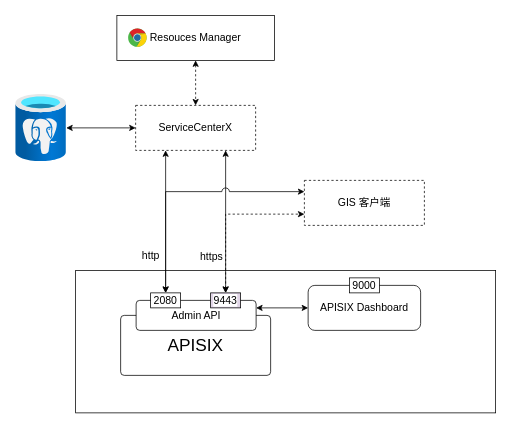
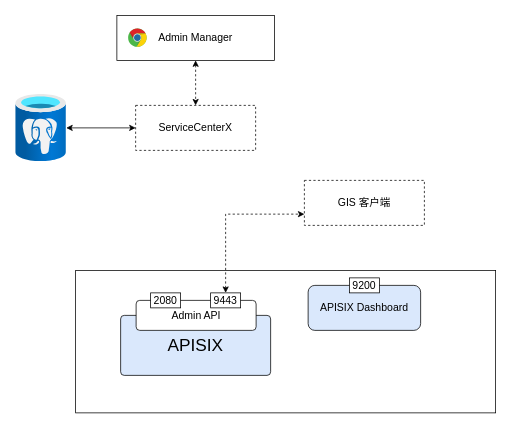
- <mxCell id="13" value="&lt;font color=&quot;#000000&quot;&gt;Resouces Manager&lt;/font&gt;" style="rounded=0;whiteSpace=wrap;html=1;labelBackgroundColor=none;fontSize=14;fontColor=#0000CC;" parent="12" vertex="1"><mxGeometry width="210" height="60" as="geometry" /></mxCell>
+ <mxCell id="13" value="&lt;font color=&quot;#000000&quot;&gt;Admin Manager&lt;/font&gt;" style="rounded=0;whiteSpace=wrap;html=1;labelBackgroundColor=none;fontSize=14;fontColor=#0000CC;" parent="12" vertex="1"><mxGeometry width="210" height="60" as="geometry" /></mxCell>
- <mxCell id="4" value="http" style="edgeStyle=orthogonalEdgeStyle;rounded=0;orthogonalLoop=1;jettySize=auto;html=1;exitX=0.25;exitY=1;exitDx=0;exitDy=0;entryX=0.5;entryY=0;entryDx=0;entryDy=0;strokeWidth=1;fontSize=14;fontColor=#000000;startArrow=classic;startFill=1;strokeColor=#000000;" parent="1" source="5" target="22" edge="1"><mxGeometry x="0.474" y="-20" relative="1" as="geometry"><mxPoint as="offset" /></mxGeometry></mxCell>
- <mxCell id="7" style="edgeStyle=orthogonalEdgeStyle;rounded=0;jumpStyle=none;orthogonalLoop=1;jettySize=auto;html=1;exitX=0.5;exitY=0;exitDx=0;exitDy=0;entryX=0.75;entryY=1;entryDx=0;entryDy=0;labelBackgroundColor=none;strokeColor=#000000;strokeWidth=1;fontSize=23;fontColor=#000000;startArrow=classic;startFill=1;" parent="1" source="23" target="5" edge="1"><mxGeometry relative="1" as="geometry" /></mxCell>
- <mxCell id="8" value="https" style="edgeLabel;html=1;align=center;verticalAlign=middle;resizable=0;points=[];fontSize=14;fontColor=#000000;" parent="7" vertex="1" connectable="0"><mxGeometry x="0.068" y="2" relative="1" as="geometry"><mxPoint x="-18" y="52" as="offset" /></mxGeometry></mxCell>
- <mxCell id="24" style="edgeStyle=orthogonalEdgeStyle;rounded=0;jumpStyle=arc;jumpSize=10;orthogonalLoop=1;jettySize=auto;html=1;exitX=0.5;exitY=0;exitDx=0;exitDy=0;entryX=0;entryY=0.25;entryDx=0;entryDy=0;labelBackgroundColor=none;strokeColor=#000000;strokeWidth=1;fontSize=14;fontColor=#000000;startArrow=classic;startFill=1;" parent="1" source="22" target="9" edge="1"><mxGeometry relative="1" as="geometry" /></mxCell>
- <mxCell id="17" value="9000" style="rounded=0;whiteSpace=wrap;html=1;labelBackgroundColor=default;fontSize=14;fontColor=#000000;" parent="15" vertex="1"><mxGeometry x="55" width="40" height="20" as="geometry" /></mxCell>
+ <mxCell id="17" value="9200" style="rounded=0;whiteSpace=wrap;html=1;labelBackgroundColor=default;fontSize=14;fontColor=#000000;" parent="15" vertex="1"><mxGeometry x="55" width="40" height="20" as="geometry" /></mxCell>
- <mxCell id="23" value="9443" style="rounded=0;whiteSpace=wrap;html=1;labelBackgroundColor=default;fontSize=14;fontColor=#000000;fillColor=#e1d5e7;" parent="20" vertex="1"><mxGeometry x="99.34" width="40" height="20" as="geometry" /></mxCell>
+ <mxCell id="23" value="9443" style="rounded=0;whiteSpace=wrap;html=1;labelBackgroundColor=default;fontSize=14;fontColor=#000000;" parent="20" vertex="1"><mxGeometry x="99.34" width="40" height="20" as="geometry" /></mxCell>
- <mxCell id="6" style="edgeStyle=orthogonalEdgeStyle;rounded=0;orthogonalLoop=1;jettySize=auto;html=1;exitX=1;exitY=0.25;exitDx=0;exitDy=0;labelBackgroundColor=none;strokeColor=#000000;strokeWidth=1;fontSize=14;fontColor=#000000;startArrow=classic;startFill=1;" parent="1" source="21" target="16" edge="1"><mxGeometry relative="1" as="geometry" /></mxCell>
- <mxCell id="16" value="APISIX Dashboard" style="rounded=1;whiteSpace=wrap;html=1;labelBackgroundColor=none;fontSize=14;fontColor=#000000;" parent="15" vertex="1"><mxGeometry y="10" width="150" height="60" as="geometry" /></mxCell>
+ <mxCell id="16" value="APISIX Dashboard" style="rounded=1;whiteSpace=wrap;html=1;labelBackgroundColor=none;fontSize=14;fontColor=#000000;fillColor=#dae8fc;" parent="15" vertex="1"><mxGeometry y="10" width="150" height="60" as="geometry" /></mxCell>
- <mxCell id="19" value="APISIX" style="rounded=1;whiteSpace=wrap;html=1;labelBackgroundColor=none;fontSize=23;fontColor=#000000;arcSize=6;" parent="18" vertex="1"><mxGeometry y="30" width="200" height="80" as="geometry" /></mxCell>
+ <mxCell id="19" value="APISIX" style="rounded=1;whiteSpace=wrap;html=1;labelBackgroundColor=none;fontSize=23;fontColor=#000000;arcSize=6;fillColor=#dae8fc;" parent="18" vertex="1"><mxGeometry y="30" width="200" height="80" as="geometry" /></mxCell>
